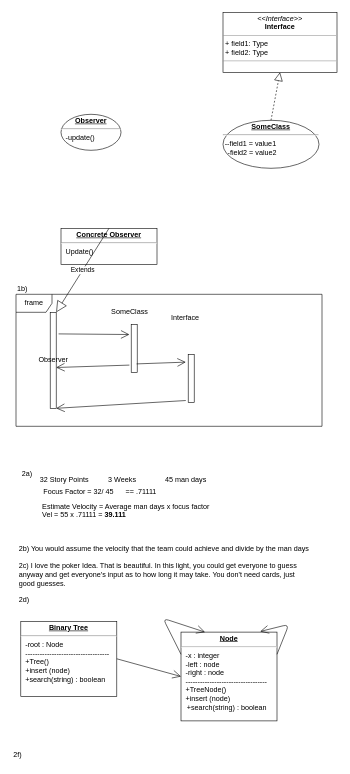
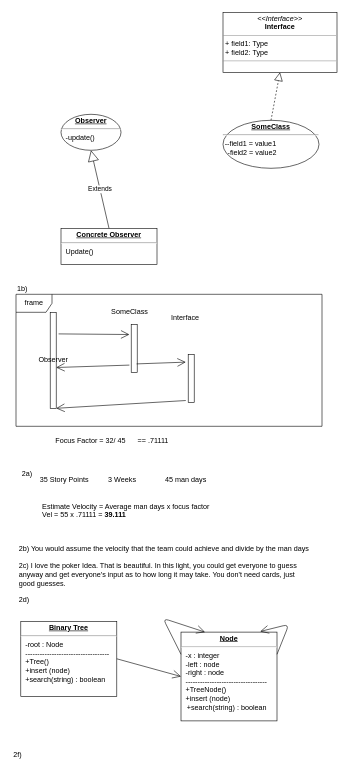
- <mxCell id="6" value="Extends" style="endArrow=block;endSize=16;endFill=0;html=1;exitX=0.5;exitY=0;exitDx=0;exitDy=0;" edge="1" parent="1" source="4" target="10"><mxGeometry width="160" relative="1" as="geometry"><mxPoint x="101" y="490" as="sourcePoint" /><mxPoint x="261" y="490" as="targetPoint" /></mxGeometry></mxCell>
+ <mxCell id="6" value="Extends" style="endArrow=block;endSize=16;endFill=0;html=1;entryX=0.5;entryY=1;entryDx=0;entryDy=0;exitX=0.5;exitY=0;exitDx=0;exitDy=0;" edge="1" parent="1" source="4" target="5"><mxGeometry width="160" relative="1" as="geometry"><mxPoint x="101" y="490" as="sourcePoint" /><mxPoint x="261" y="490" as="targetPoint" /></mxGeometry></mxCell>
- <mxCell id="20" value="32 Story Points " style="text;html=1;resizable=0;points=[];autosize=1;align=left;verticalAlign=top;spacingTop=-4;" vertex="1" parent="1"><mxGeometry x="64" y="790" width="100" height="20" as="geometry" /></mxCell>
+ <mxCell id="20" value="35 Story Points " style="text;html=1;resizable=0;points=[];autosize=1;align=left;verticalAlign=top;spacingTop=-4;" vertex="1" parent="1"><mxGeometry x="64" y="790" width="100" height="20" as="geometry" /></mxCell>
- <mxCell id="24" value="Focus Factor = 32/ 45&amp;nbsp;&amp;nbsp;&amp;nbsp;&amp;nbsp;&amp;nbsp; == .71111" style="text;html=1;resizable=0;points=[];autosize=1;align=left;verticalAlign=top;spacingTop=-4;" vertex="1" parent="1"><mxGeometry x="70" y="810" width="200" height="20" as="geometry" /></mxCell>
+ <mxCell id="24" value="Focus Factor = 32/ 45&amp;nbsp;&amp;nbsp;&amp;nbsp;&amp;nbsp;&amp;nbsp; == .71111" style="text;html=1;resizable=0;points=[];autosize=1;align=left;verticalAlign=top;spacingTop=-4;" vertex="1" parent="1"><mxGeometry x="90" y="725" width="200" height="20" as="geometry" /></mxCell>
